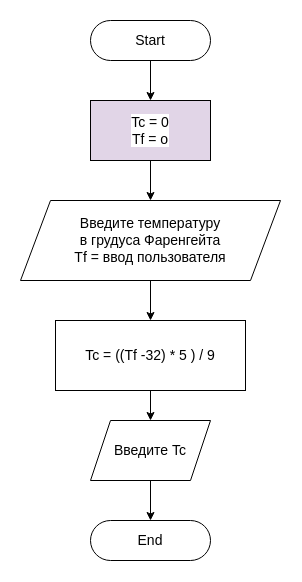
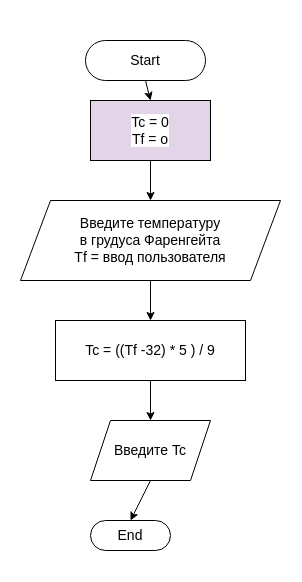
- <mxCell id="3" value="Start" style="rounded=1;whiteSpace=wrap;html=1;labelBackgroundColor=default;fontSize=14;arcSize=50;" parent="1" vertex="1"><mxGeometry x="90" y="20" width="120" height="40" as="geometry" /></mxCell>
+ <mxCell id="3" value="Start" style="rounded=1;whiteSpace=wrap;html=1;labelBackgroundColor=default;fontSize=14;arcSize=50;" parent="1" vertex="1"><mxGeometry x="85" y="40" width="120" height="40" as="geometry" /></mxCell>
- <mxCell id="10" value="Tc = ((Tf -32) * 5 ) / 9" style="rounded=0;whiteSpace=wrap;html=1;labelBackgroundColor=default;fontSize=14;" parent="1" vertex="1"><mxGeometry x="55" y="320" width="190" height="70" as="geometry" /></mxCell>
+ <mxCell id="10" value="Tc = ((Tf -32) * 5 ) / 9" style="rounded=0;whiteSpace=wrap;html=1;labelBackgroundColor=default;fontSize=14;" parent="1" vertex="1"><mxGeometry x="55" y="320" width="190" height="60" as="geometry" /></mxCell>
- <mxCell id="4" value="End" style="rounded=1;whiteSpace=wrap;html=1;labelBackgroundColor=default;fontSize=14;arcSize=50;" parent="1" vertex="1"><mxGeometry x="90" y="520" width="120" height="40" as="geometry" /></mxCell>
+ <mxCell id="4" value="End" style="rounded=1;whiteSpace=wrap;html=1;labelBackgroundColor=default;fontSize=14;arcSize=50;" parent="1" vertex="1"><mxGeometry x="90" y="520" width="80" height="30" as="geometry" /></mxCell>
